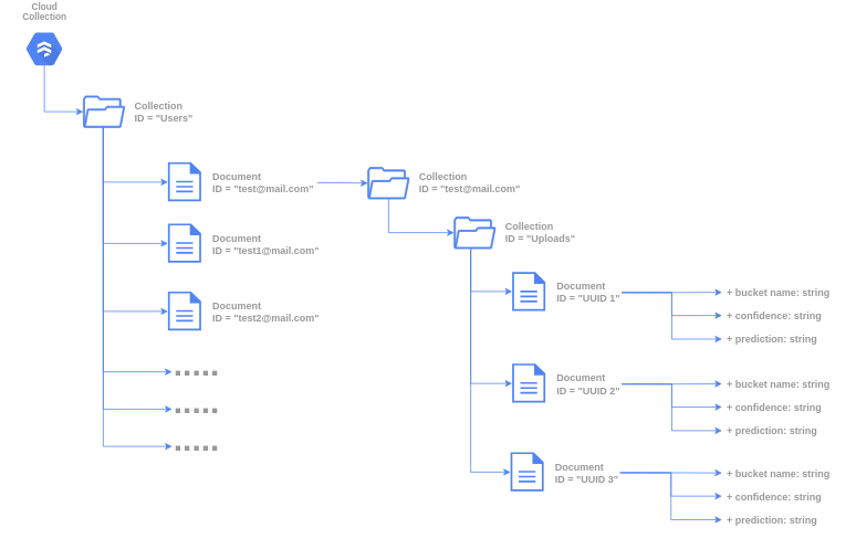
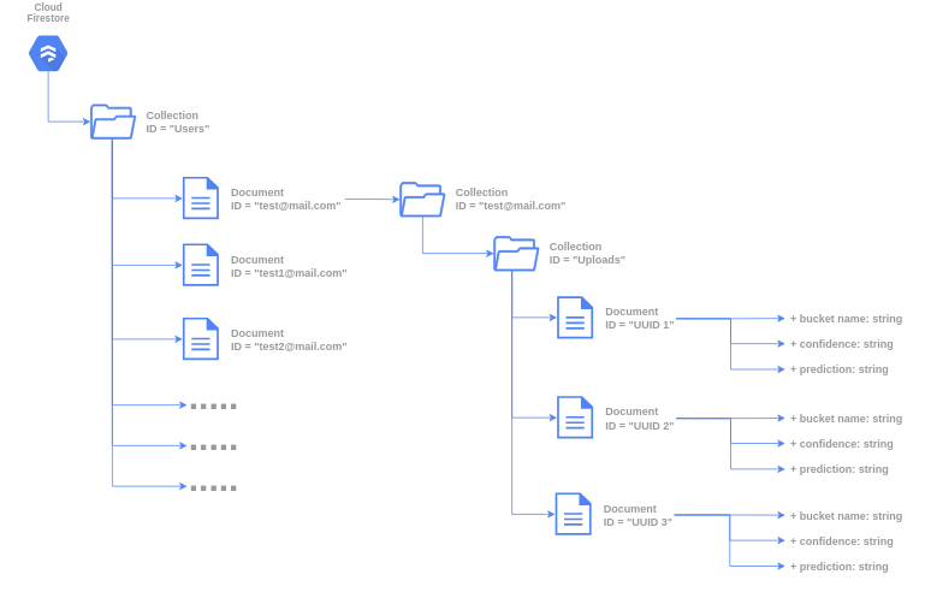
- <mxCell id="3" value="Cloud&#10;Collection" style="html=1;fillColor=#5184F3;strokeColor=none;verticalAlign=bottom;labelPosition=center;verticalLabelPosition=top;align=center;spacingTop=-6;fontSize=11;fontStyle=1;fontColor=#999999;shape=mxgraph.gcp2.hexIcon;prIcon=cloud_firestore" vertex="1" parent="1"><mxGeometry x="20" y="20" width="66" height="58.5" as="geometry" /></mxCell>
+ <mxCell id="3" value="Cloud&#10;Firestore" style="html=1;fillColor=#5184F3;strokeColor=none;verticalAlign=bottom;labelPosition=center;verticalLabelPosition=top;align=center;spacingTop=-6;fontSize=11;fontStyle=1;fontColor=#999999;shape=mxgraph.gcp2.hexIcon;prIcon=cloud_firestore" vertex="1" parent="1"><mxGeometry x="20" y="20" width="66" height="58.5" as="geometry" /></mxCell>
